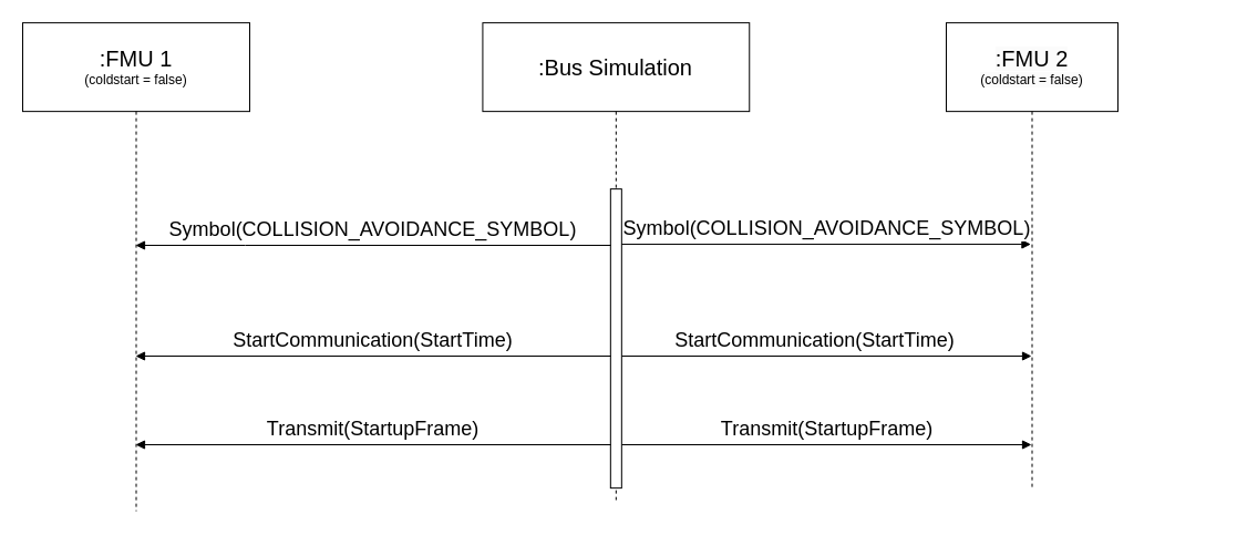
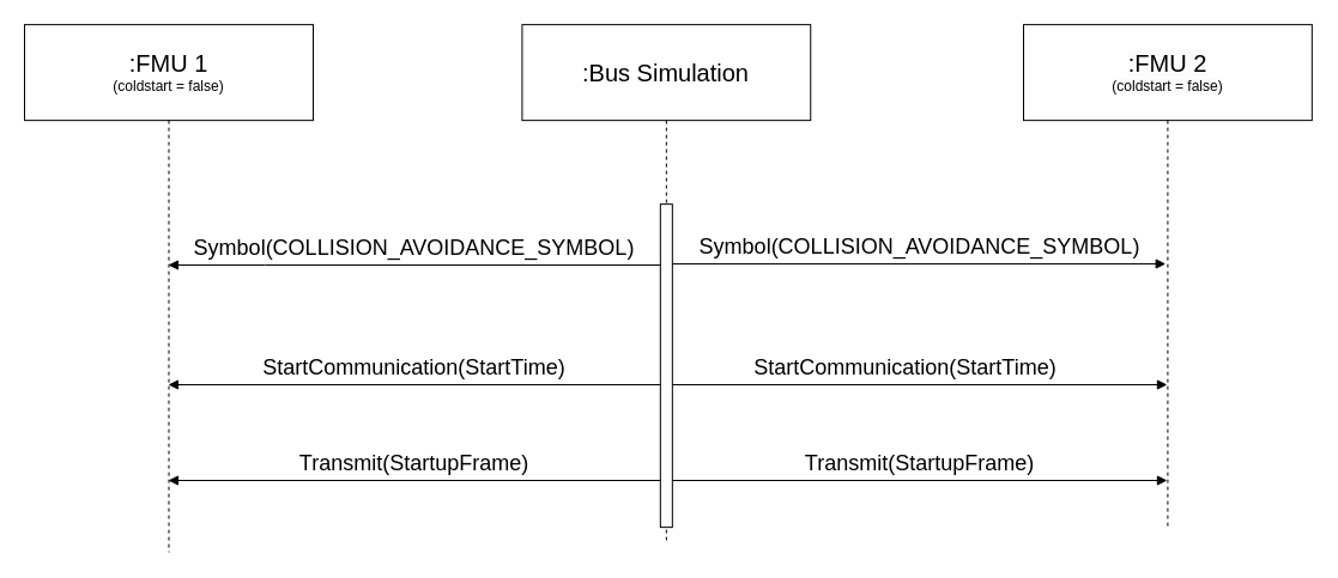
- <mxCell id="3" value="&lt;span style=&quot;color: rgb(0, 0, 0); font-family: Helvetica; font-size: 20px; font-style: normal; font-variant-ligatures: normal; font-variant-caps: normal; font-weight: 400; letter-spacing: normal; orphans: 2; text-align: center; text-indent: 0px; text-transform: none; widows: 2; word-spacing: 0px; -webkit-text-stroke-width: 0px; background-color: rgb(251, 251, 251); text-decoration-thickness: initial; text-decoration-style: initial; text-decoration-color: initial; float: none; display: inline !important;&quot;&gt;:FMU 2&lt;/span&gt;&lt;br style=&quot;border-color: var(--border-color); color: rgb(0, 0, 0); font-family: Helvetica; font-size: 20px; font-style: normal; font-variant-ligatures: normal; font-variant-caps: normal; font-weight: 400; letter-spacing: normal; orphans: 2; text-align: center; text-indent: 0px; text-transform: none; widows: 2; word-spacing: 0px; -webkit-text-stroke-width: 0px; background-color: rgb(251, 251, 251); text-decoration-thickness: initial; text-decoration-style: initial; text-decoration-color: initial;&quot;&gt;&lt;span style=&quot;color: rgb(0, 0, 0); font-family: Helvetica; font-style: normal; font-variant-ligatures: normal; font-variant-caps: normal; font-weight: 400; letter-spacing: normal; orphans: 2; text-align: center; text-indent: 0px; text-transform: none; widows: 2; word-spacing: 0px; -webkit-text-stroke-width: 0px; background-color: rgb(251, 251, 251); text-decoration-thickness: initial; text-decoration-style: initial; text-decoration-color: initial; float: none; display: inline !important;&quot;&gt;&lt;font style=&quot;font-size: 12px;&quot;&gt;(coldstart = false)&lt;/font&gt;&lt;/span&gt;" style="shape=umlLifeline;perimeter=lifelinePerimeter;whiteSpace=wrap;html=1;container=1;dropTarget=0;collapsible=0;recursiveResize=0;outlineConnect=0;portConstraint=eastwest;newEdgeStyle={&quot;curved&quot;:0,&quot;rounded&quot;:0};size=80;" parent="1" vertex="1"><mxGeometry x="854" y="20.13" width="155" height="420.87" as="geometry" /></mxCell>
+ <mxCell id="3" value="&lt;span style=&quot;color: rgb(0, 0, 0); font-family: Helvetica; font-size: 20px; font-style: normal; font-variant-ligatures: normal; font-variant-caps: normal; font-weight: 400; letter-spacing: normal; orphans: 2; text-align: center; text-indent: 0px; text-transform: none; widows: 2; word-spacing: 0px; -webkit-text-stroke-width: 0px; background-color: rgb(251, 251, 251); text-decoration-thickness: initial; text-decoration-style: initial; text-decoration-color: initial; float: none; display: inline !important;&quot;&gt;:FMU 2&lt;/span&gt;&lt;br style=&quot;border-color: var(--border-color); color: rgb(0, 0, 0); font-family: Helvetica; font-size: 20px; font-style: normal; font-variant-ligatures: normal; font-variant-caps: normal; font-weight: 400; letter-spacing: normal; orphans: 2; text-align: center; text-indent: 0px; text-transform: none; widows: 2; word-spacing: 0px; -webkit-text-stroke-width: 0px; background-color: rgb(251, 251, 251); text-decoration-thickness: initial; text-decoration-style: initial; text-decoration-color: initial;&quot;&gt;&lt;span style=&quot;color: rgb(0, 0, 0); font-family: Helvetica; font-style: normal; font-variant-ligatures: normal; font-variant-caps: normal; font-weight: 400; letter-spacing: normal; orphans: 2; text-align: center; text-indent: 0px; text-transform: none; widows: 2; word-spacing: 0px; -webkit-text-stroke-width: 0px; background-color: rgb(251, 251, 251); text-decoration-thickness: initial; text-decoration-style: initial; text-decoration-color: initial; float: none; display: inline !important;&quot;&gt;&lt;font style=&quot;font-size: 12px;&quot;&gt;(coldstart = false)&lt;/font&gt;&lt;/span&gt;" style="shape=umlLifeline;perimeter=lifelinePerimeter;whiteSpace=wrap;html=1;container=1;dropTarget=0;collapsible=0;recursiveResize=0;outlineConnect=0;portConstraint=eastwest;newEdgeStyle={&quot;curved&quot;:0,&quot;rounded&quot;:0};size=80;" parent="1" vertex="1"><mxGeometry x="854" y="20.13" width="240.83" height="420.87" as="geometry" /></mxCell>
- <mxCell id="2" value="&lt;font style=&quot;&quot;&gt;&lt;span style=&quot;font-size: 20px;&quot;&gt;:FMU 1&lt;/span&gt;&lt;br&gt;&lt;font style=&quot;font-size: 12px;&quot;&gt;(coldstart = false)&lt;/font&gt;&lt;br&gt;&lt;/font&gt;" style="shape=umlLifeline;perimeter=lifelinePerimeter;whiteSpace=wrap;html=1;container=1;dropTarget=0;collapsible=0;recursiveResize=0;outlineConnect=0;portConstraint=eastwest;newEdgeStyle={&quot;curved&quot;:0,&quot;rounded&quot;:0};size=80;" parent="1" vertex="1"><mxGeometry x="20" y="20.13" width="205" height="440.87" as="geometry" /></mxCell>
+ <mxCell id="2" value="&lt;font style=&quot;&quot;&gt;&lt;span style=&quot;font-size: 20px;&quot;&gt;:FMU 1&lt;/span&gt;&lt;br&gt;&lt;font style=&quot;font-size: 12px;&quot;&gt;(coldstart = false)&lt;/font&gt;&lt;br&gt;&lt;/font&gt;" style="shape=umlLifeline;perimeter=lifelinePerimeter;whiteSpace=wrap;html=1;container=1;dropTarget=0;collapsible=0;recursiveResize=0;outlineConnect=0;portConstraint=eastwest;newEdgeStyle={&quot;curved&quot;:0,&quot;rounded&quot;:0};size=80;" parent="1" vertex="1"><mxGeometry x="20" y="20.13" width="241" height="440.87" as="geometry" /></mxCell>
